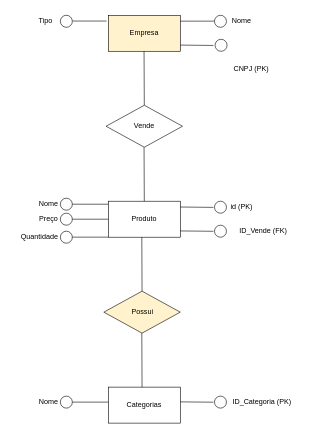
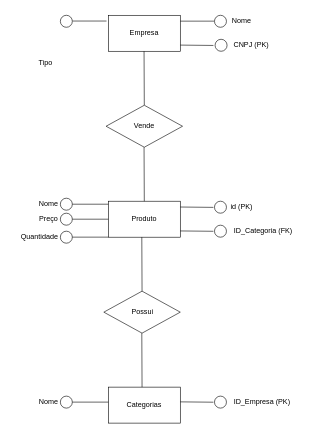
- <mxCell id="11" value="Tipo" style="text;html=1;align=center;verticalAlign=middle;resizable=0;points=[];autosize=1;strokeColor=none;fillColor=none;" vertex="1" parent="1"><mxGeometry x="50" y="20" width="50" height="30" as="geometry" /></mxCell>
+ <mxCell id="11" value="Tipo" style="text;html=1;align=center;verticalAlign=middle;resizable=0;points=[];autosize=1;strokeColor=none;fillColor=none;" vertex="1" parent="1"><mxGeometry x="50" y="90" width="50" height="30" as="geometry" /></mxCell>
- <mxCell id="2" value="Empresa" style="rounded=0;whiteSpace=wrap;html=1;fillColor=#fff2cc;" vertex="1" parent="1"><mxGeometry x="180" y="25" width="120" height="60" as="geometry" /></mxCell>
+ <mxCell id="2" value="Empresa" style="rounded=0;whiteSpace=wrap;html=1;" vertex="1" parent="1"><mxGeometry x="180" y="25" width="120" height="60" as="geometry" /></mxCell>
- <mxCell id="7" value="CNPJ (PK)" style="text;html=1;align=center;verticalAlign=middle;resizable=0;points=[];autosize=1;strokeColor=none;fillColor=none;" vertex="1" parent="1"><mxGeometry x="378" y="100" width="80" height="30" as="geometry" /></mxCell>
+ <mxCell id="7" value="CNPJ (PK)" style="text;html=1;align=center;verticalAlign=middle;resizable=0;points=[];autosize=1;strokeColor=none;fillColor=none;" vertex="1" parent="1"><mxGeometry x="378" y="60" width="80" height="30" as="geometry" /></mxCell>
- <mxCell id="22" value="ID_Vende (FK)" style="text;html=1;align=center;verticalAlign=middle;resizable=0;points=[];autosize=1;strokeColor=none;fillColor=none;" vertex="1" parent="1"><mxGeometry x="378" y="370" width="120" height="30" as="geometry" /></mxCell>
+ <mxCell id="22" value="ID_Categoria (FK)" style="text;html=1;align=center;verticalAlign=middle;resizable=0;points=[];autosize=1;strokeColor=none;fillColor=none;" vertex="1" parent="1"><mxGeometry x="378" y="370" width="120" height="30" as="geometry" /></mxCell>
- <mxCell id="35" value="Possui" style="rhombus;whiteSpace=wrap;html=1;fillColor=#fff2cc;" vertex="1" parent="1"><mxGeometry x="172.5" y="485" width="127.5" height="70" as="geometry" /></mxCell>
+ <mxCell id="35" value="Possui" style="rhombus;whiteSpace=wrap;html=1;" vertex="1" parent="1"><mxGeometry x="172.5" y="485" width="127.5" height="70" as="geometry" /></mxCell>
- <mxCell id="30" value="ID_Categoria (PK)" style="text;html=1;align=center;verticalAlign=middle;resizable=0;points=[];autosize=1;strokeColor=none;fillColor=none;" vertex="1" parent="1"><mxGeometry x="375.75" y="655" width="120" height="30" as="geometry" /></mxCell>
+ <mxCell id="30" value="ID_Empresa (PK)" style="text;html=1;align=center;verticalAlign=middle;resizable=0;points=[];autosize=1;strokeColor=none;fillColor=none;" vertex="1" parent="1"><mxGeometry x="375.75" y="655" width="120" height="30" as="geometry" /></mxCell>
